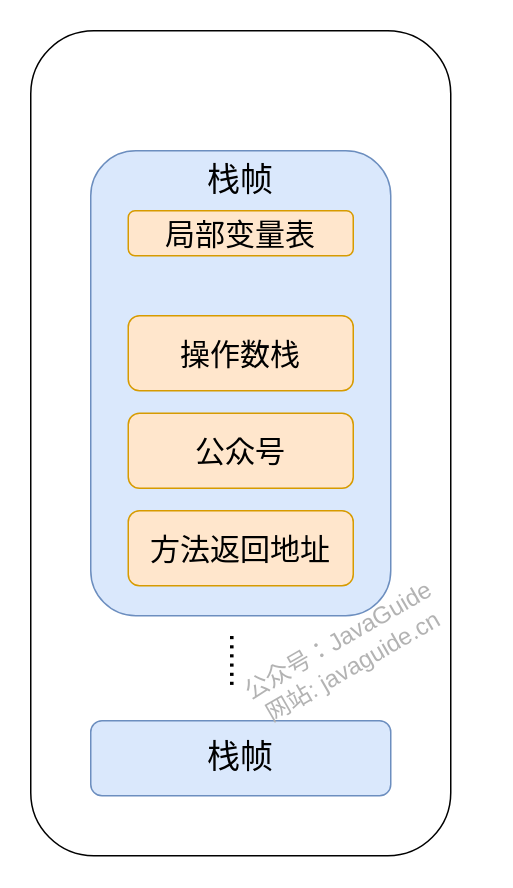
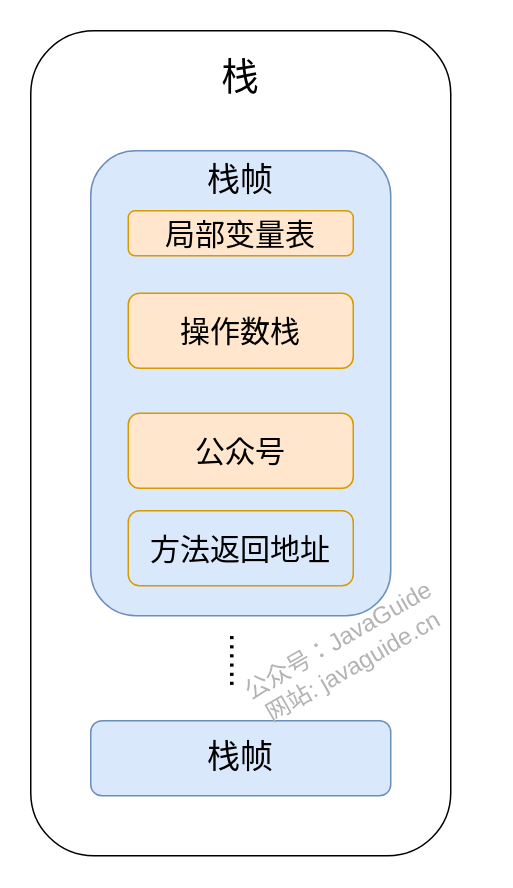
+ <mxCell id="3" value="栈" style="text;html=1;strokeColor=none;fillColor=none;align=center;verticalAlign=middle;whiteSpace=wrap;rounded=0;fontSize=25;sketch=0;" parent="1" vertex="1"><mxGeometry x="20" y="40" width="280" height="20" as="geometry" /></mxCell>
- <mxCell id="7" value="操作数栈" style="rounded=1;whiteSpace=wrap;html=1;fillColor=#ffe6cc;strokeColor=#d79b00;sketch=0;fontSize=20;" parent="1" vertex="1"><mxGeometry x="85" y="210" width="150" height="50" as="geometry" /></mxCell>
+ <mxCell id="7" value="操作数栈" style="rounded=1;whiteSpace=wrap;html=1;fillColor=#ffe6cc;strokeColor=#d79b00;sketch=0;fontSize=20;" parent="1" vertex="1"><mxGeometry x="85" y="195" width="150" height="50" as="geometry" /></mxCell>
- <mxCell id="9" value="方法返回地址" style="rounded=1;whiteSpace=wrap;html=1;fillColor=#ffe6cc;strokeColor=#d79b00;sketch=0;fontSize=20;" parent="1" vertex="1"><mxGeometry x="85" y="340" width="150" height="50" as="geometry" /></mxCell>
+ <mxCell id="9" value="方法返回地址" style="rounded=1;whiteSpace=wrap;html=1;fillColor=#dae8fc;strokeColor=#d79b00;sketch=0;fontSize=20;" parent="1" vertex="1"><mxGeometry x="85" y="340" width="150" height="50" as="geometry" /></mxCell>
